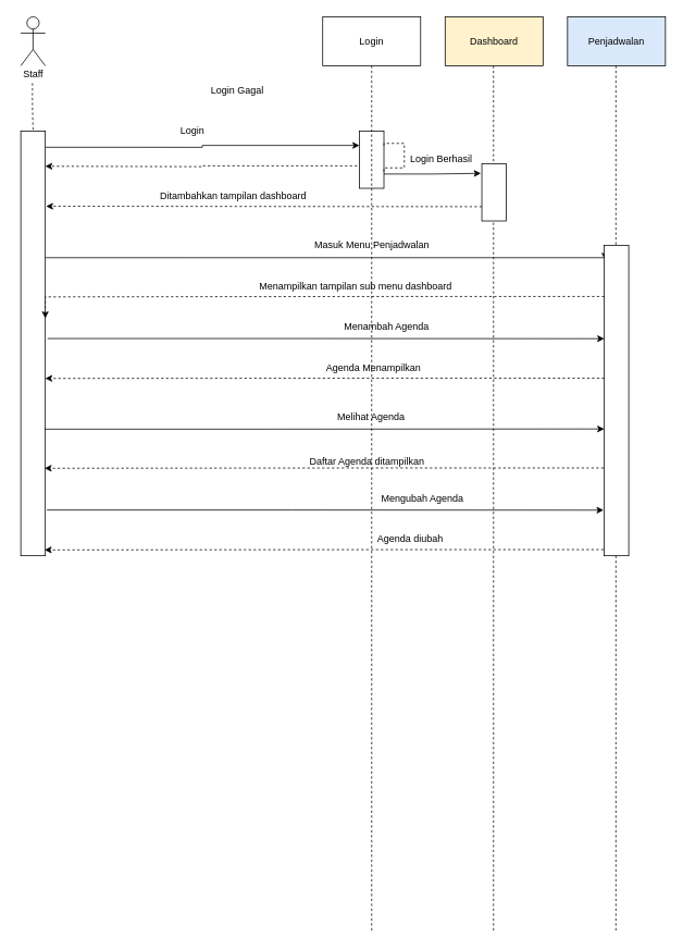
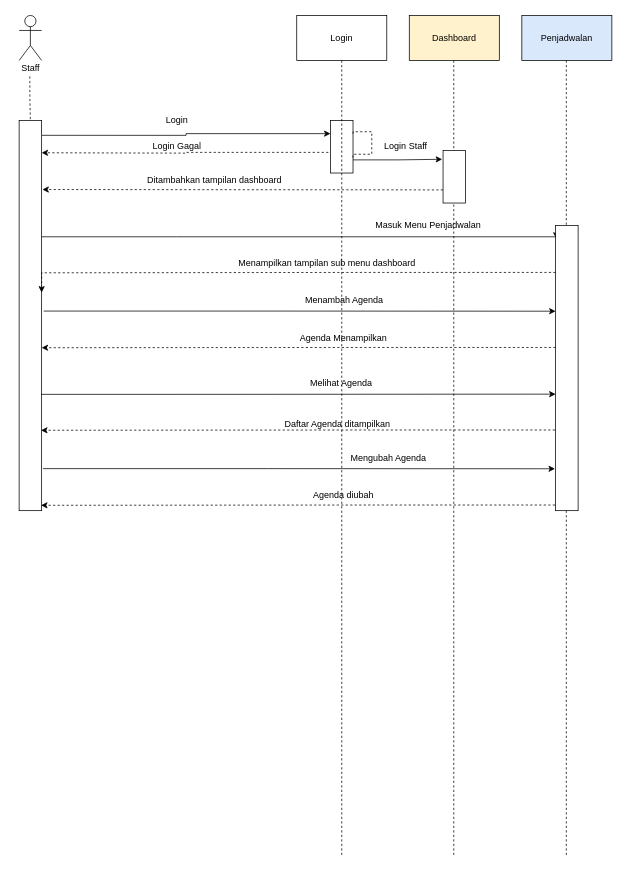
- <mxCell id="13" value="Login Gagal" style="text;html=1;resizable=0;autosize=1;align=center;verticalAlign=middle;points=[];fillColor=none;strokeColor=none;rounded=0;" parent="1" vertex="1"><mxGeometry x="250" y="100" width="80" height="20" as="geometry" /></mxCell>
+ <mxCell id="13" value="Login Gagal" style="text;html=1;resizable=0;autosize=1;align=center;verticalAlign=middle;points=[];fillColor=none;strokeColor=none;rounded=0;" parent="1" vertex="1"><mxGeometry x="195" y="185" width="80" height="20" as="geometry" /></mxCell>
- <mxCell id="16" value="Login Berhasil" style="text;html=1;resizable=0;autosize=1;align=center;verticalAlign=middle;points=[];fillColor=none;strokeColor=none;rounded=0;" parent="1" vertex="1"><mxGeometry x="495" y="185" width="90" height="20" as="geometry" /></mxCell>
+ <mxCell id="16" value="Login Staff" style="text;html=1;resizable=0;autosize=1;align=center;verticalAlign=middle;points=[];fillColor=none;strokeColor=none;rounded=0;" parent="1" vertex="1"><mxGeometry x="495" y="185" width="90" height="20" as="geometry" /></mxCell>
- <mxCell id="20" value="Masuk Menu Penjadwalan" style="text;html=1;resizable=0;autosize=1;align=center;verticalAlign=middle;points=[];fillColor=none;strokeColor=none;rounded=0;" parent="1" vertex="1"><mxGeometry x="375" y="290" width="160" height="20" as="geometry" /></mxCell>
+ <mxCell id="20" value="Masuk Menu Penjadwalan" style="text;html=1;resizable=0;autosize=1;align=center;verticalAlign=middle;points=[];fillColor=none;strokeColor=none;rounded=0;" parent="1" vertex="1"><mxGeometry x="490" y="290" width="160" height="20" as="geometry" /></mxCell>
- <mxCell id="28" value="Menambah Agenda" style="text;html=1;resizable=0;autosize=1;align=center;verticalAlign=middle;points=[];fillColor=none;strokeColor=none;rounded=0;" parent="1" vertex="1"><mxGeometry x="412.76" y="390" width="120" height="20" as="geometry" /></mxCell>
+ <mxCell id="28" value="Menambah Agenda" style="text;html=1;resizable=0;autosize=1;align=center;verticalAlign=middle;points=[];fillColor=none;strokeColor=none;rounded=0;" parent="1" vertex="1"><mxGeometry x="397.76" y="390" width="120" height="20" as="geometry" /></mxCell>
- <mxCell id="37" value="Agenda diubah" style="text;html=1;resizable=0;autosize=1;align=center;verticalAlign=middle;points=[];fillColor=none;strokeColor=none;rounded=0;" parent="1" vertex="1"><mxGeometry x="451.95" y="650" width="100" height="20" as="geometry" /></mxCell>
+ <mxCell id="37" value="Agenda diubah" style="text;html=1;resizable=0;autosize=1;align=center;verticalAlign=middle;points=[];fillColor=none;strokeColor=none;rounded=0;" parent="1" vertex="1"><mxGeometry x="406.95" y="650" width="100" height="20" as="geometry" /></mxCell>
